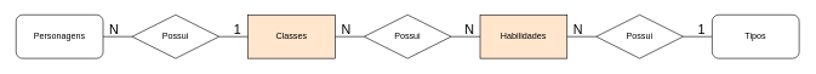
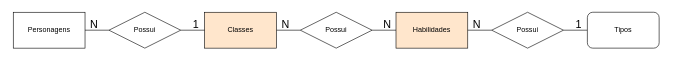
- <mxCell id="3" value="Personagens" style="whiteSpace=wrap;html=1;rounded=1;" parent="1" vertex="1"><mxGeometry x="20" y="20" width="120" height="60" as="geometry" /></mxCell>
+ <mxCell id="3" value="Personagens" style="rounded=0;whiteSpace=wrap;html=1;" parent="1" vertex="1"><mxGeometry x="20" y="20" width="120" height="60" as="geometry" /></mxCell>
